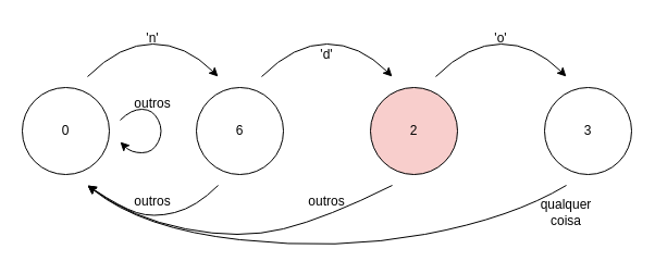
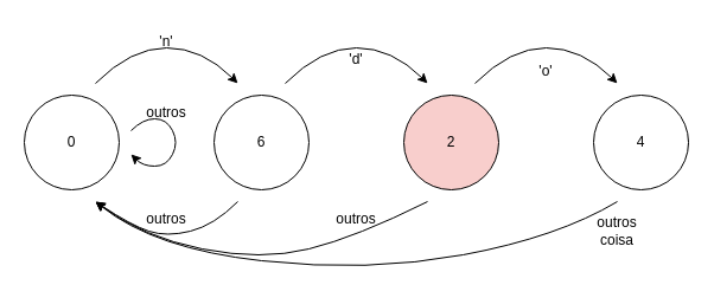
- <mxCell id="15" value="'o'" style="text;html=1;strokeColor=none;fillColor=none;align=center;verticalAlign=middle;whiteSpace=wrap;rounded=0;" vertex="1" parent="1"><mxGeometry x="430" y="20" width="60" height="30" as="geometry" /></mxCell>
+ <mxCell id="15" value="'o'" style="text;html=1;strokeColor=none;fillColor=none;align=center;verticalAlign=middle;whiteSpace=wrap;rounded=0;" vertex="1" parent="1"><mxGeometry x="430" y="45" width="60" height="30" as="geometry" /></mxCell>
- <mxCell id="5" value="3" style="ellipse;whiteSpace=wrap;html=1;aspect=fixed;" vertex="1" parent="1"><mxGeometry x="500" y="80" width="80" height="80" as="geometry" /></mxCell>
+ <mxCell id="5" value="4" style="ellipse;whiteSpace=wrap;html=1;aspect=fixed;" vertex="1" parent="1"><mxGeometry x="500" y="80" width="80" height="80" as="geometry" /></mxCell>
- <mxCell id="19" value="qualquer coisa" style="text;html=1;strokeColor=none;fillColor=none;align=center;verticalAlign=middle;whiteSpace=wrap;rounded=0;" vertex="1" parent="1"><mxGeometry x="490" y="180" width="60" height="30" as="geometry" /></mxCell>
+ <mxCell id="19" value="outros coisa" style="text;html=1;strokeColor=none;fillColor=none;align=center;verticalAlign=middle;whiteSpace=wrap;rounded=0;" vertex="1" parent="1"><mxGeometry x="490" y="180" width="60" height="30" as="geometry" /></mxCell>
